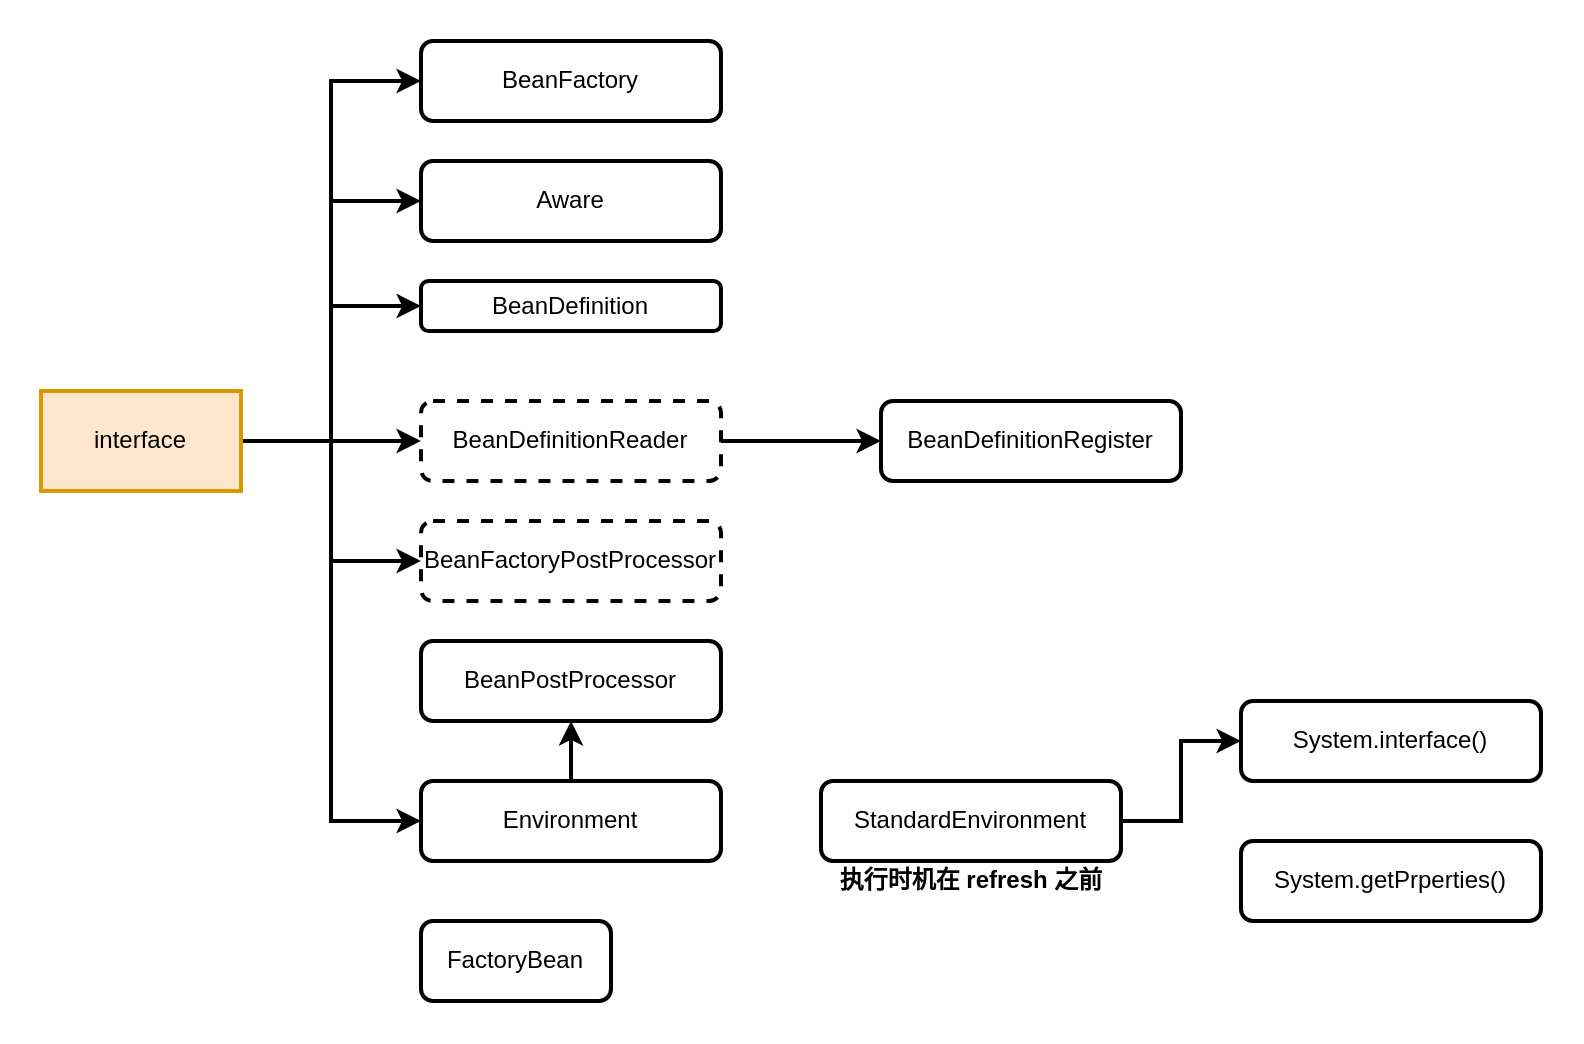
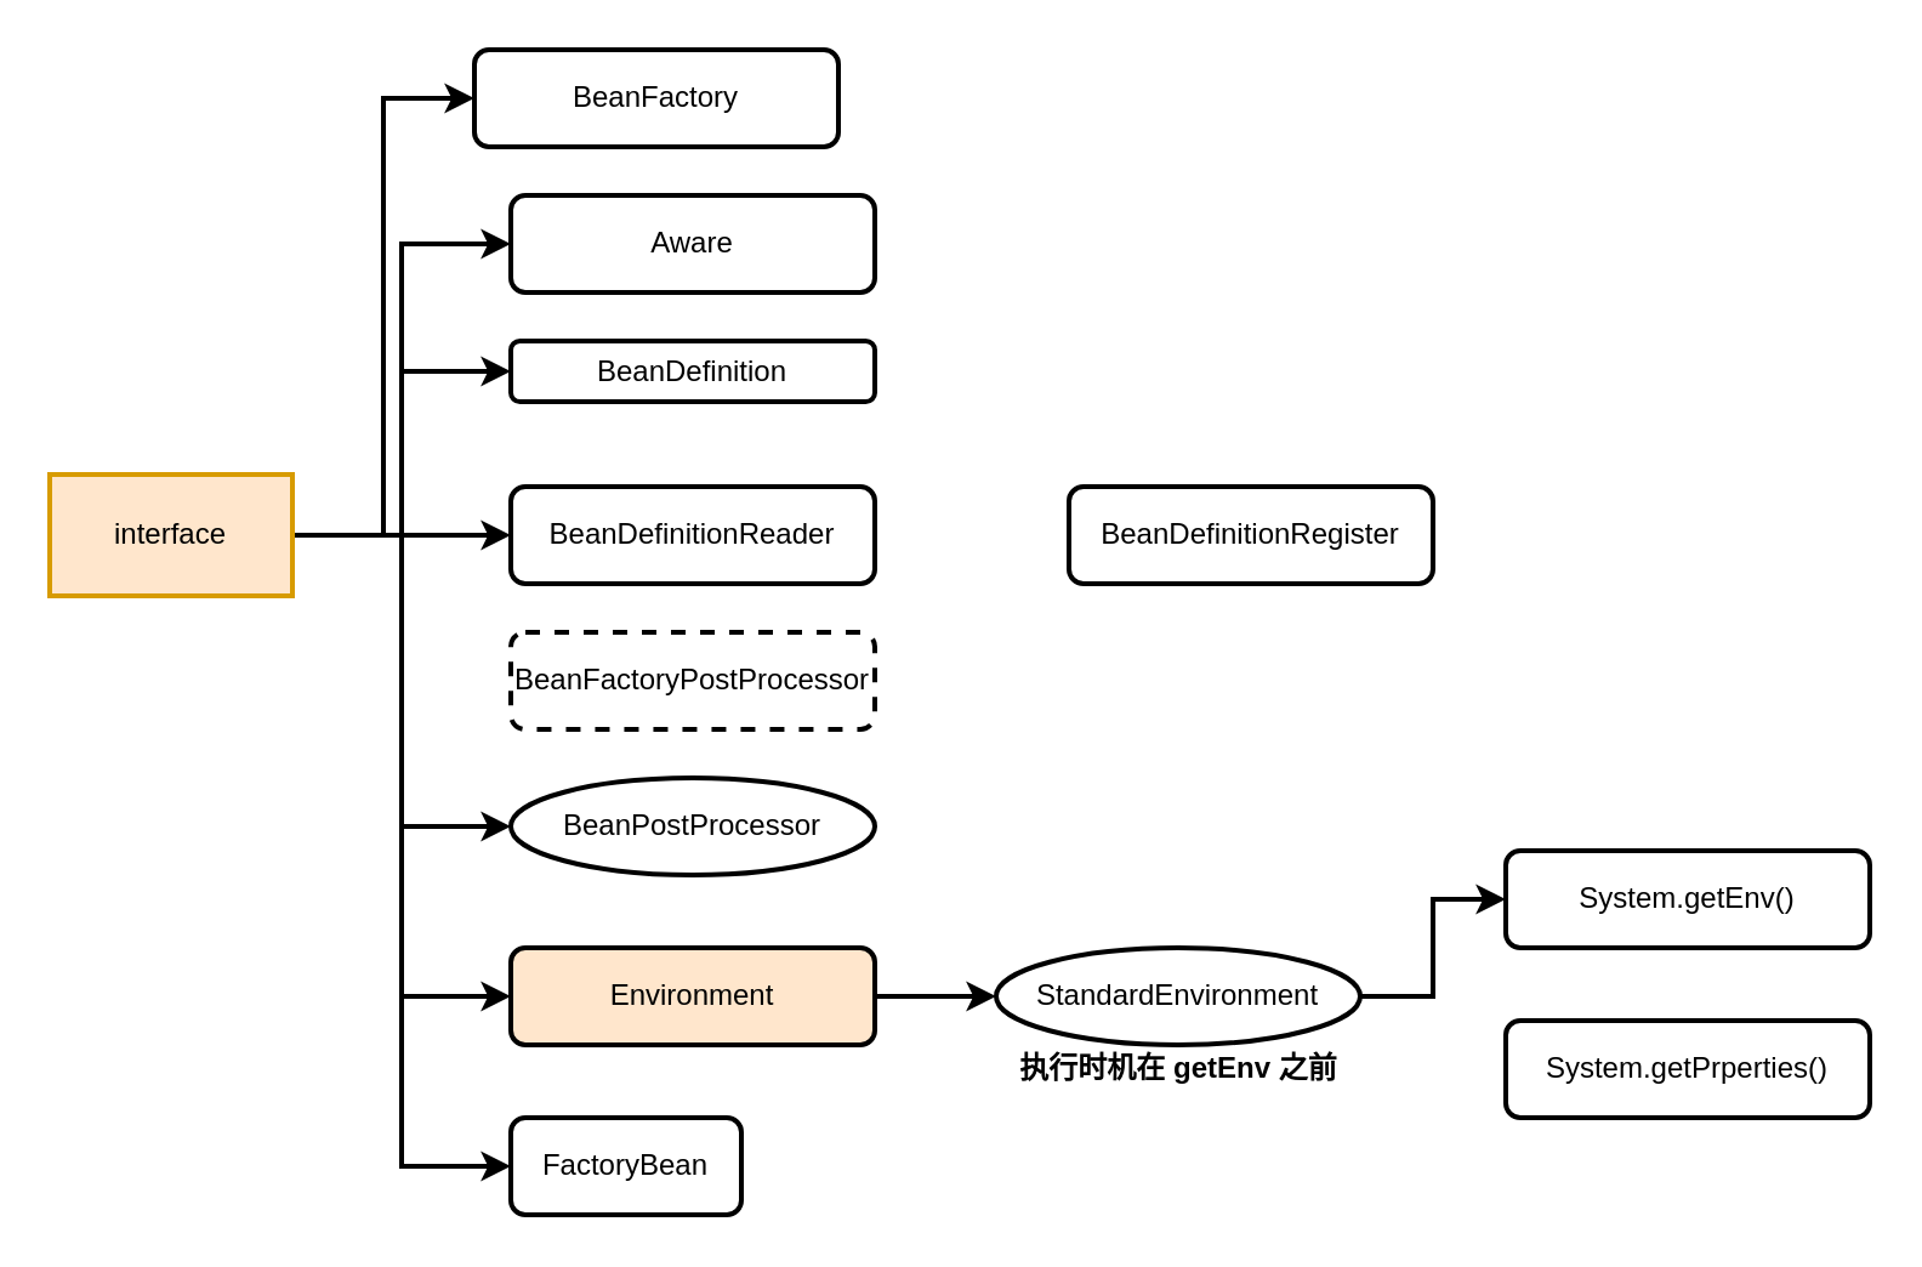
- <mxCell id="11" value="BeanFactory" style="rounded=1;whiteSpace=wrap;html=1;strokeWidth=2;fontStyle=0" vertex="1" parent="1"><mxGeometry x="210" y="20" width="150" height="40" as="geometry" /></mxCell>
+ <mxCell id="11" value="BeanFactory" style="rounded=1;whiteSpace=wrap;html=1;strokeWidth=2;fontStyle=0" vertex="1" parent="1"><mxGeometry x="195" y="20" width="150" height="40" as="geometry" /></mxCell>
- <mxCell id="15" value="BeanDefinitionReader" style="rounded=1;whiteSpace=wrap;html=1;strokeWidth=2;fontStyle=0;dashed=1;" vertex="1" parent="1"><mxGeometry x="210" y="200" width="150" height="40" as="geometry" /></mxCell>
+ <mxCell id="15" value="BeanDefinitionReader" style="rounded=1;whiteSpace=wrap;html=1;strokeWidth=2;fontStyle=0" vertex="1" parent="1"><mxGeometry x="210" y="200" width="150" height="40" as="geometry" /></mxCell>
- <mxCell id="14" value="" style="edgeStyle=orthogonalEdgeStyle;rounded=0;orthogonalLoop=1;jettySize=auto;html=1;fontSize=12;strokeWidth=2;" edge="1" parent="1" source="15" target="26"><mxGeometry relative="1" as="geometry" /></mxCell>
- <mxCell id="5" style="edgeStyle=orthogonalEdgeStyle;rounded=0;orthogonalLoop=1;jettySize=auto;html=1;entryX=0;entryY=0.5;entryDx=0;entryDy=0;fontSize=12;strokeWidth=2;" edge="1" parent="1" source="10" target="16"><mxGeometry relative="1" as="geometry" /></mxCell>
+ <mxCell id="6" style="edgeStyle=orthogonalEdgeStyle;rounded=0;orthogonalLoop=1;jettySize=auto;html=1;entryX=0;entryY=0.5;entryDx=0;entryDy=0;fontSize=12;strokeWidth=2;" edge="1" parent="1" source="10" target="17"><mxGeometry relative="1" as="geometry" /></mxCell>
- <mxCell id="17" value="BeanPostProcessor" style="rounded=1;whiteSpace=wrap;html=1;strokeWidth=2;fontStyle=0" vertex="1" parent="1"><mxGeometry x="210" y="320" width="150" height="40" as="geometry" /></mxCell>
+ <mxCell id="17" value="BeanPostProcessor" style="ellipse;whiteSpace=wrap;html=1;strokeWidth=2;fontStyle=0;" vertex="1" parent="1"><mxGeometry x="210" y="320" width="150" height="40" as="geometry" /></mxCell>
- <mxCell id="22" value="System.interface()" style="rounded=1;whiteSpace=wrap;html=1;strokeWidth=2;fontStyle=0" vertex="1" parent="1"><mxGeometry x="620" y="350" width="150" height="40" as="geometry" /></mxCell>
+ <mxCell id="22" value="System.getEnv()" style="rounded=1;whiteSpace=wrap;html=1;strokeWidth=2;fontStyle=0" vertex="1" parent="1"><mxGeometry x="620" y="350" width="150" height="40" as="geometry" /></mxCell>
- <mxCell id="18" value="" style="edgeStyle=orthogonalEdgeStyle;rounded=0;orthogonalLoop=1;jettySize=auto;html=1;fontSize=12;strokeWidth=2;" edge="1" parent="1" source="19" target="17"><mxGeometry relative="1" as="geometry" /></mxCell>
+ <mxCell id="18" value="" style="edgeStyle=orthogonalEdgeStyle;rounded=0;orthogonalLoop=1;jettySize=auto;html=1;fontSize=12;strokeWidth=2;" edge="1" parent="1" source="19" target="21"><mxGeometry relative="1" as="geometry" /></mxCell>
- <mxCell id="19" value="Environment" style="rounded=1;whiteSpace=wrap;html=1;strokeWidth=2;fontStyle=0" vertex="1" parent="1"><mxGeometry x="210" y="390" width="150" height="40" as="geometry" /></mxCell>
+ <mxCell id="19" value="Environment" style="rounded=1;whiteSpace=wrap;html=1;strokeWidth=2;fontStyle=0;fillColor=#ffe6cc;" vertex="1" parent="1"><mxGeometry x="210" y="390" width="150" height="40" as="geometry" /></mxCell>
- <mxCell id="21" value="StandardEnvironment" style="rounded=1;whiteSpace=wrap;html=1;strokeWidth=2;fontStyle=0" vertex="1" parent="1"><mxGeometry x="410" y="390" width="150" height="40" as="geometry" /></mxCell>
+ <mxCell id="21" value="StandardEnvironment" style="ellipse;whiteSpace=wrap;html=1;strokeWidth=2;fontStyle=0;" vertex="1" parent="1"><mxGeometry x="410" y="390" width="150" height="40" as="geometry" /></mxCell>
- <mxCell id="24" value="&lt;b&gt;执行时机在 refresh 之前&lt;/b&gt;" style="text;html=1;align=center;verticalAlign=middle;resizable=0;points=[];autosize=1;strokeColor=none;fontSize=12;" vertex="1" parent="1"><mxGeometry x="410" y="430" width="150" height="20" as="geometry" /></mxCell>
+ <mxCell id="24" value="&lt;b&gt;执行时机在 getEnv 之前&lt;/b&gt;" style="text;html=1;align=center;verticalAlign=middle;resizable=0;points=[];autosize=1;strokeColor=none;fontSize=12;" vertex="1" parent="1"><mxGeometry x="410" y="430" width="150" height="20" as="geometry" /></mxCell>
+ <mxCell id="9" style="edgeStyle=orthogonalEdgeStyle;rounded=0;orthogonalLoop=1;jettySize=auto;html=1;entryX=0;entryY=0.5;entryDx=0;entryDy=0;fontSize=12;strokeWidth=2;" edge="1" parent="1" source="10" target="25"><mxGeometry relative="1" as="geometry" /></mxCell>
